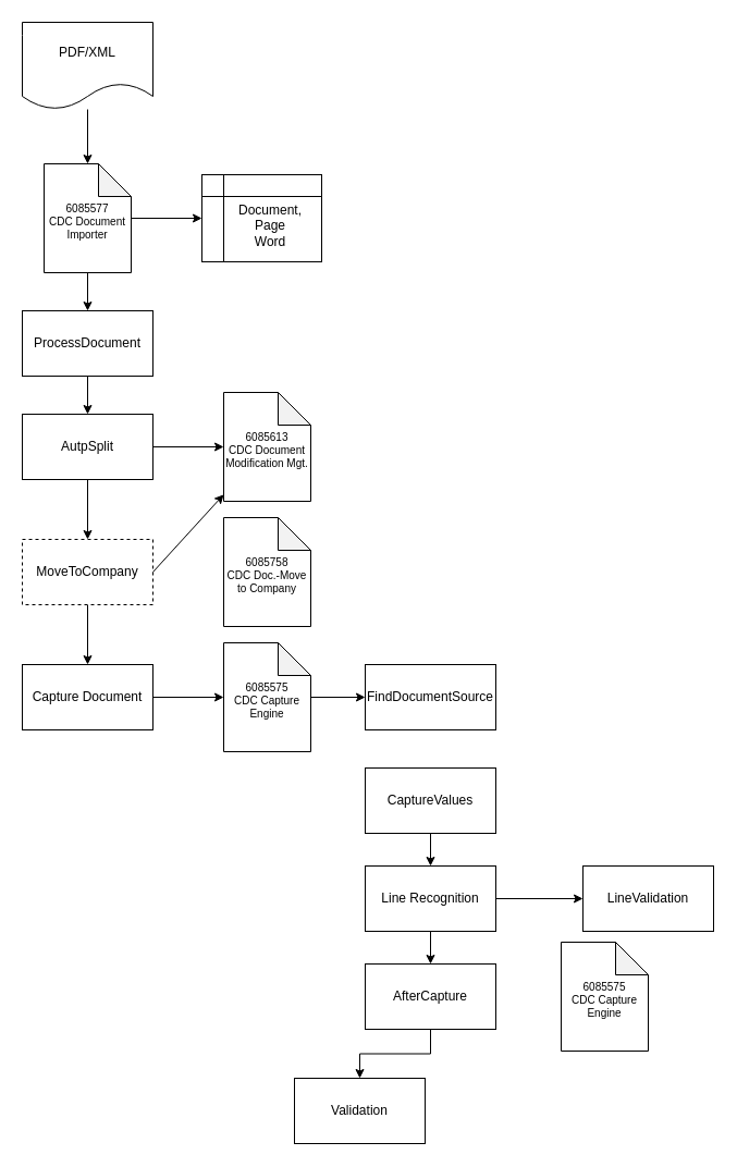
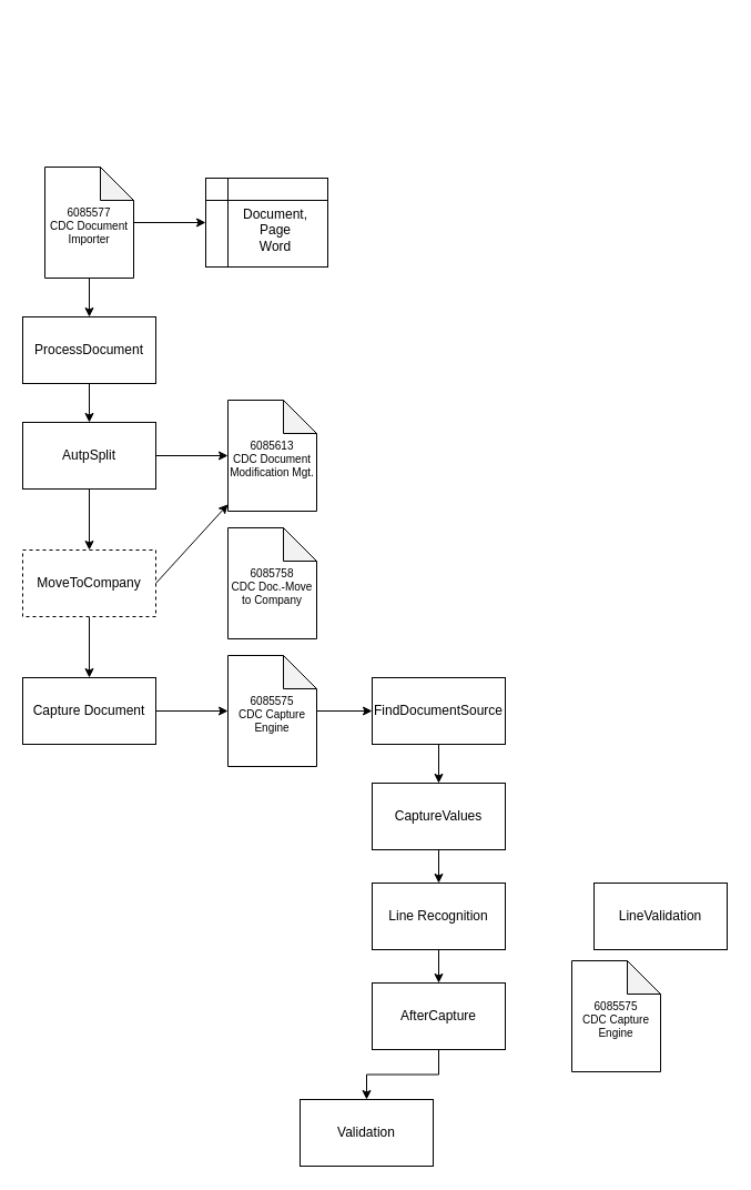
- <mxCell id="5" value="PDF/XML" style="shape=document;whiteSpace=wrap;html=1;boundedLbl=1;" vertex="1" parent="1"><mxGeometry x="20" y="20" width="120" height="80" as="geometry" /></mxCell>
- <mxCell id="4" value="" style="edgeStyle=orthogonalEdgeStyle;rounded=0;orthogonalLoop=1;jettySize=auto;html=1;fontSize=10;" edge="1" parent="1" source="5" target="29"><mxGeometry relative="1" as="geometry" /></mxCell>
+ <mxCell id="19" value="" style="edgeStyle=orthogonalEdgeStyle;rounded=0;orthogonalLoop=1;jettySize=auto;html=1;fontSize=10;" edge="1" parent="1" source="20" target="22"><mxGeometry relative="1" as="geometry" /></mxCell>
- <mxCell id="24" value="" style="edgeStyle=orthogonalEdgeStyle;rounded=0;orthogonalLoop=1;jettySize=auto;html=1;startArrow=none;startFill=0;endArrow=classic;endFill=1;fontSize=10;" edge="1" parent="1" source="25" target="26"><mxGeometry relative="1" as="geometry" /></mxCell>
